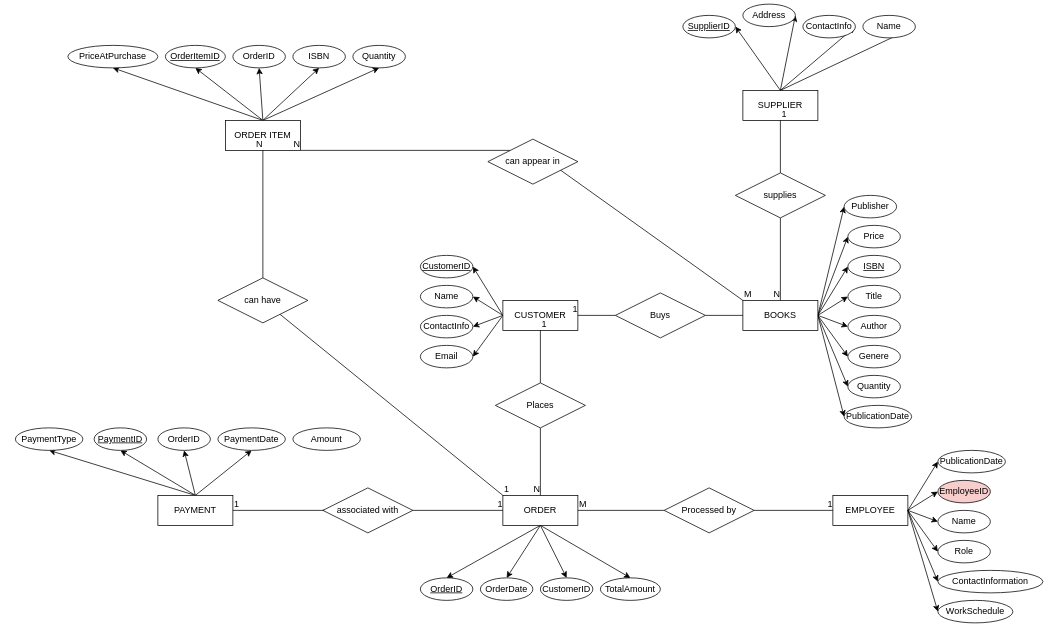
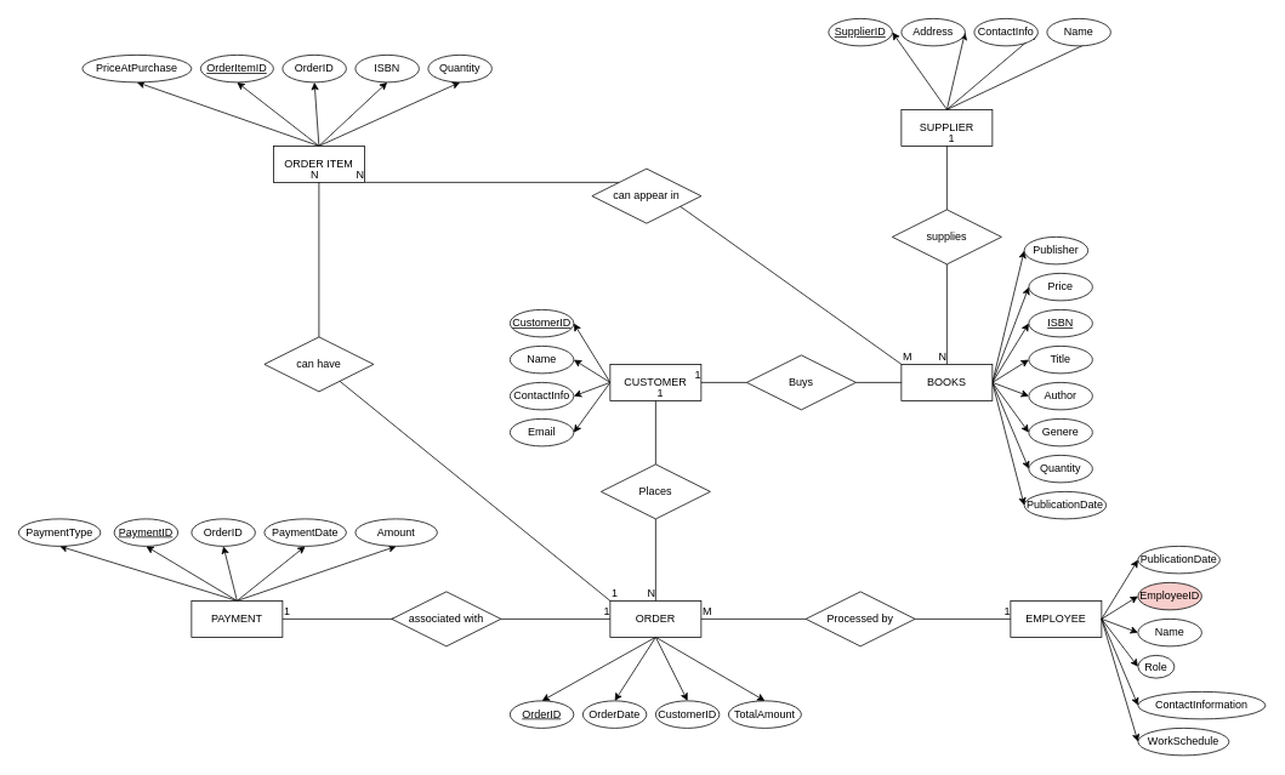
- <mxCell id="58" value="Address" style="ellipse;whiteSpace=wrap;html=1;align=center;" vertex="1" parent="1"><mxGeometry x="990" y="5" width="70" height="30" as="geometry" /></mxCell>
+ <mxCell id="58" value="Address" style="ellipse;whiteSpace=wrap;html=1;align=center;" vertex="1" parent="1"><mxGeometry x="990" y="20" width="70" height="30" as="geometry" /></mxCell>
+ <mxCell id="63" style="edgeStyle=none;html=1;exitX=0.5;exitY=0;exitDx=0;exitDy=0;entryX=0.5;entryY=1;entryDx=0;entryDy=0;" edge="1" parent="1" source="64" target="69"><mxGeometry relative="1" as="geometry" /></mxCell>
- <mxCell id="46" value="Role" style="ellipse;whiteSpace=wrap;html=1;align=center;" vertex="1" parent="1"><mxGeometry x="1250" y="720" width="70" height="30" as="geometry" /></mxCell>
+ <mxCell id="46" value="Role" style="ellipse;whiteSpace=wrap;html=1;align=center;" vertex="1" parent="1"><mxGeometry x="1250" y="720" width="40" height="25" as="geometry" /></mxCell>
